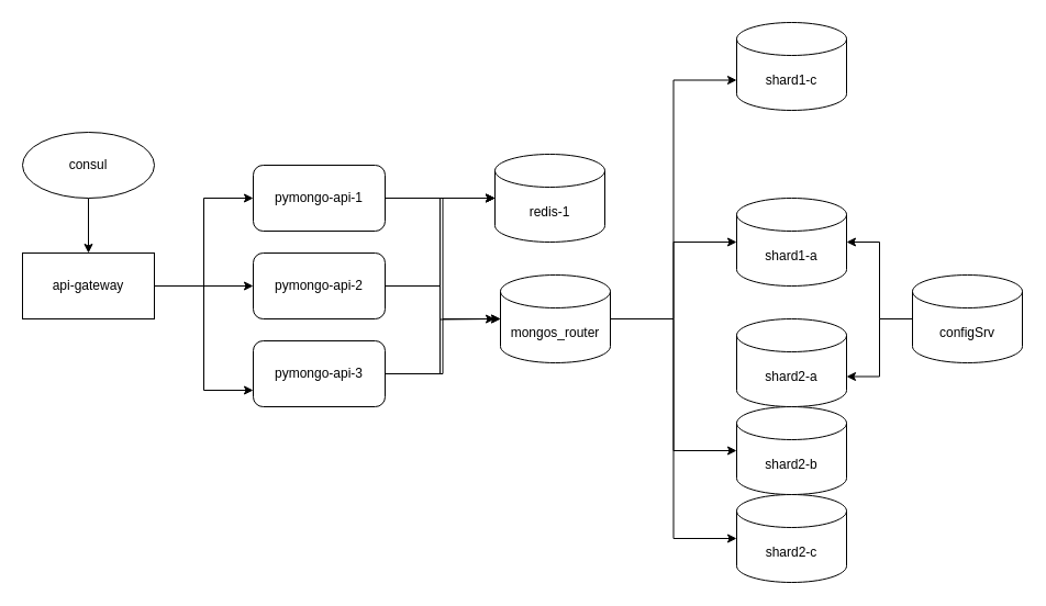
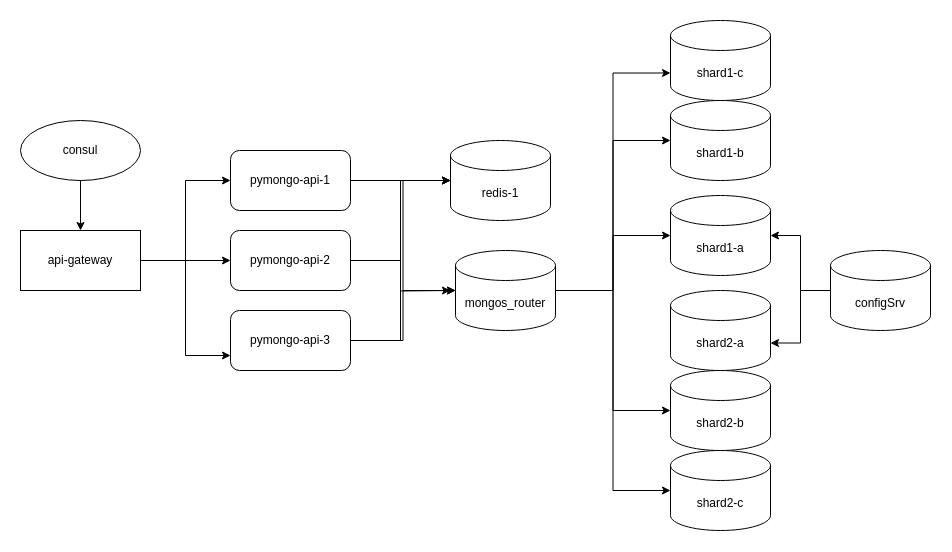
+ <mxCell id="2" value="" style="edgeStyle=orthogonalEdgeStyle;rounded=0;orthogonalLoop=1;jettySize=auto;html=1;entryX=0;entryY=0.5;entryDx=0;entryDy=0;entryPerimeter=0;" parent="1" source="4" target="12" edge="1"><mxGeometry relative="1" as="geometry" /></mxCell>
+ <mxCell id="12" value="shard1-b" style="shape=cylinder3;whiteSpace=wrap;html=1;boundedLbl=1;backgroundOutline=1;size=15;" parent="1" vertex="1"><mxGeometry x="670" y="100" width="100" height="80" as="geometry" /></mxCell>
- <mxCell id="7" value="shard1-a" style="shape=cylinder3;whiteSpace=wrap;html=1;boundedLbl=1;backgroundOutline=1;size=15;" parent="1" vertex="1"><mxGeometry x="670" y="180" width="100" height="80" as="geometry" /></mxCell>
+ <mxCell id="7" value="shard1-a" style="shape=cylinder3;whiteSpace=wrap;html=1;boundedLbl=1;backgroundOutline=1;size=15;" parent="1" vertex="1"><mxGeometry x="670" y="195" width="100" height="80" as="geometry" /></mxCell>
